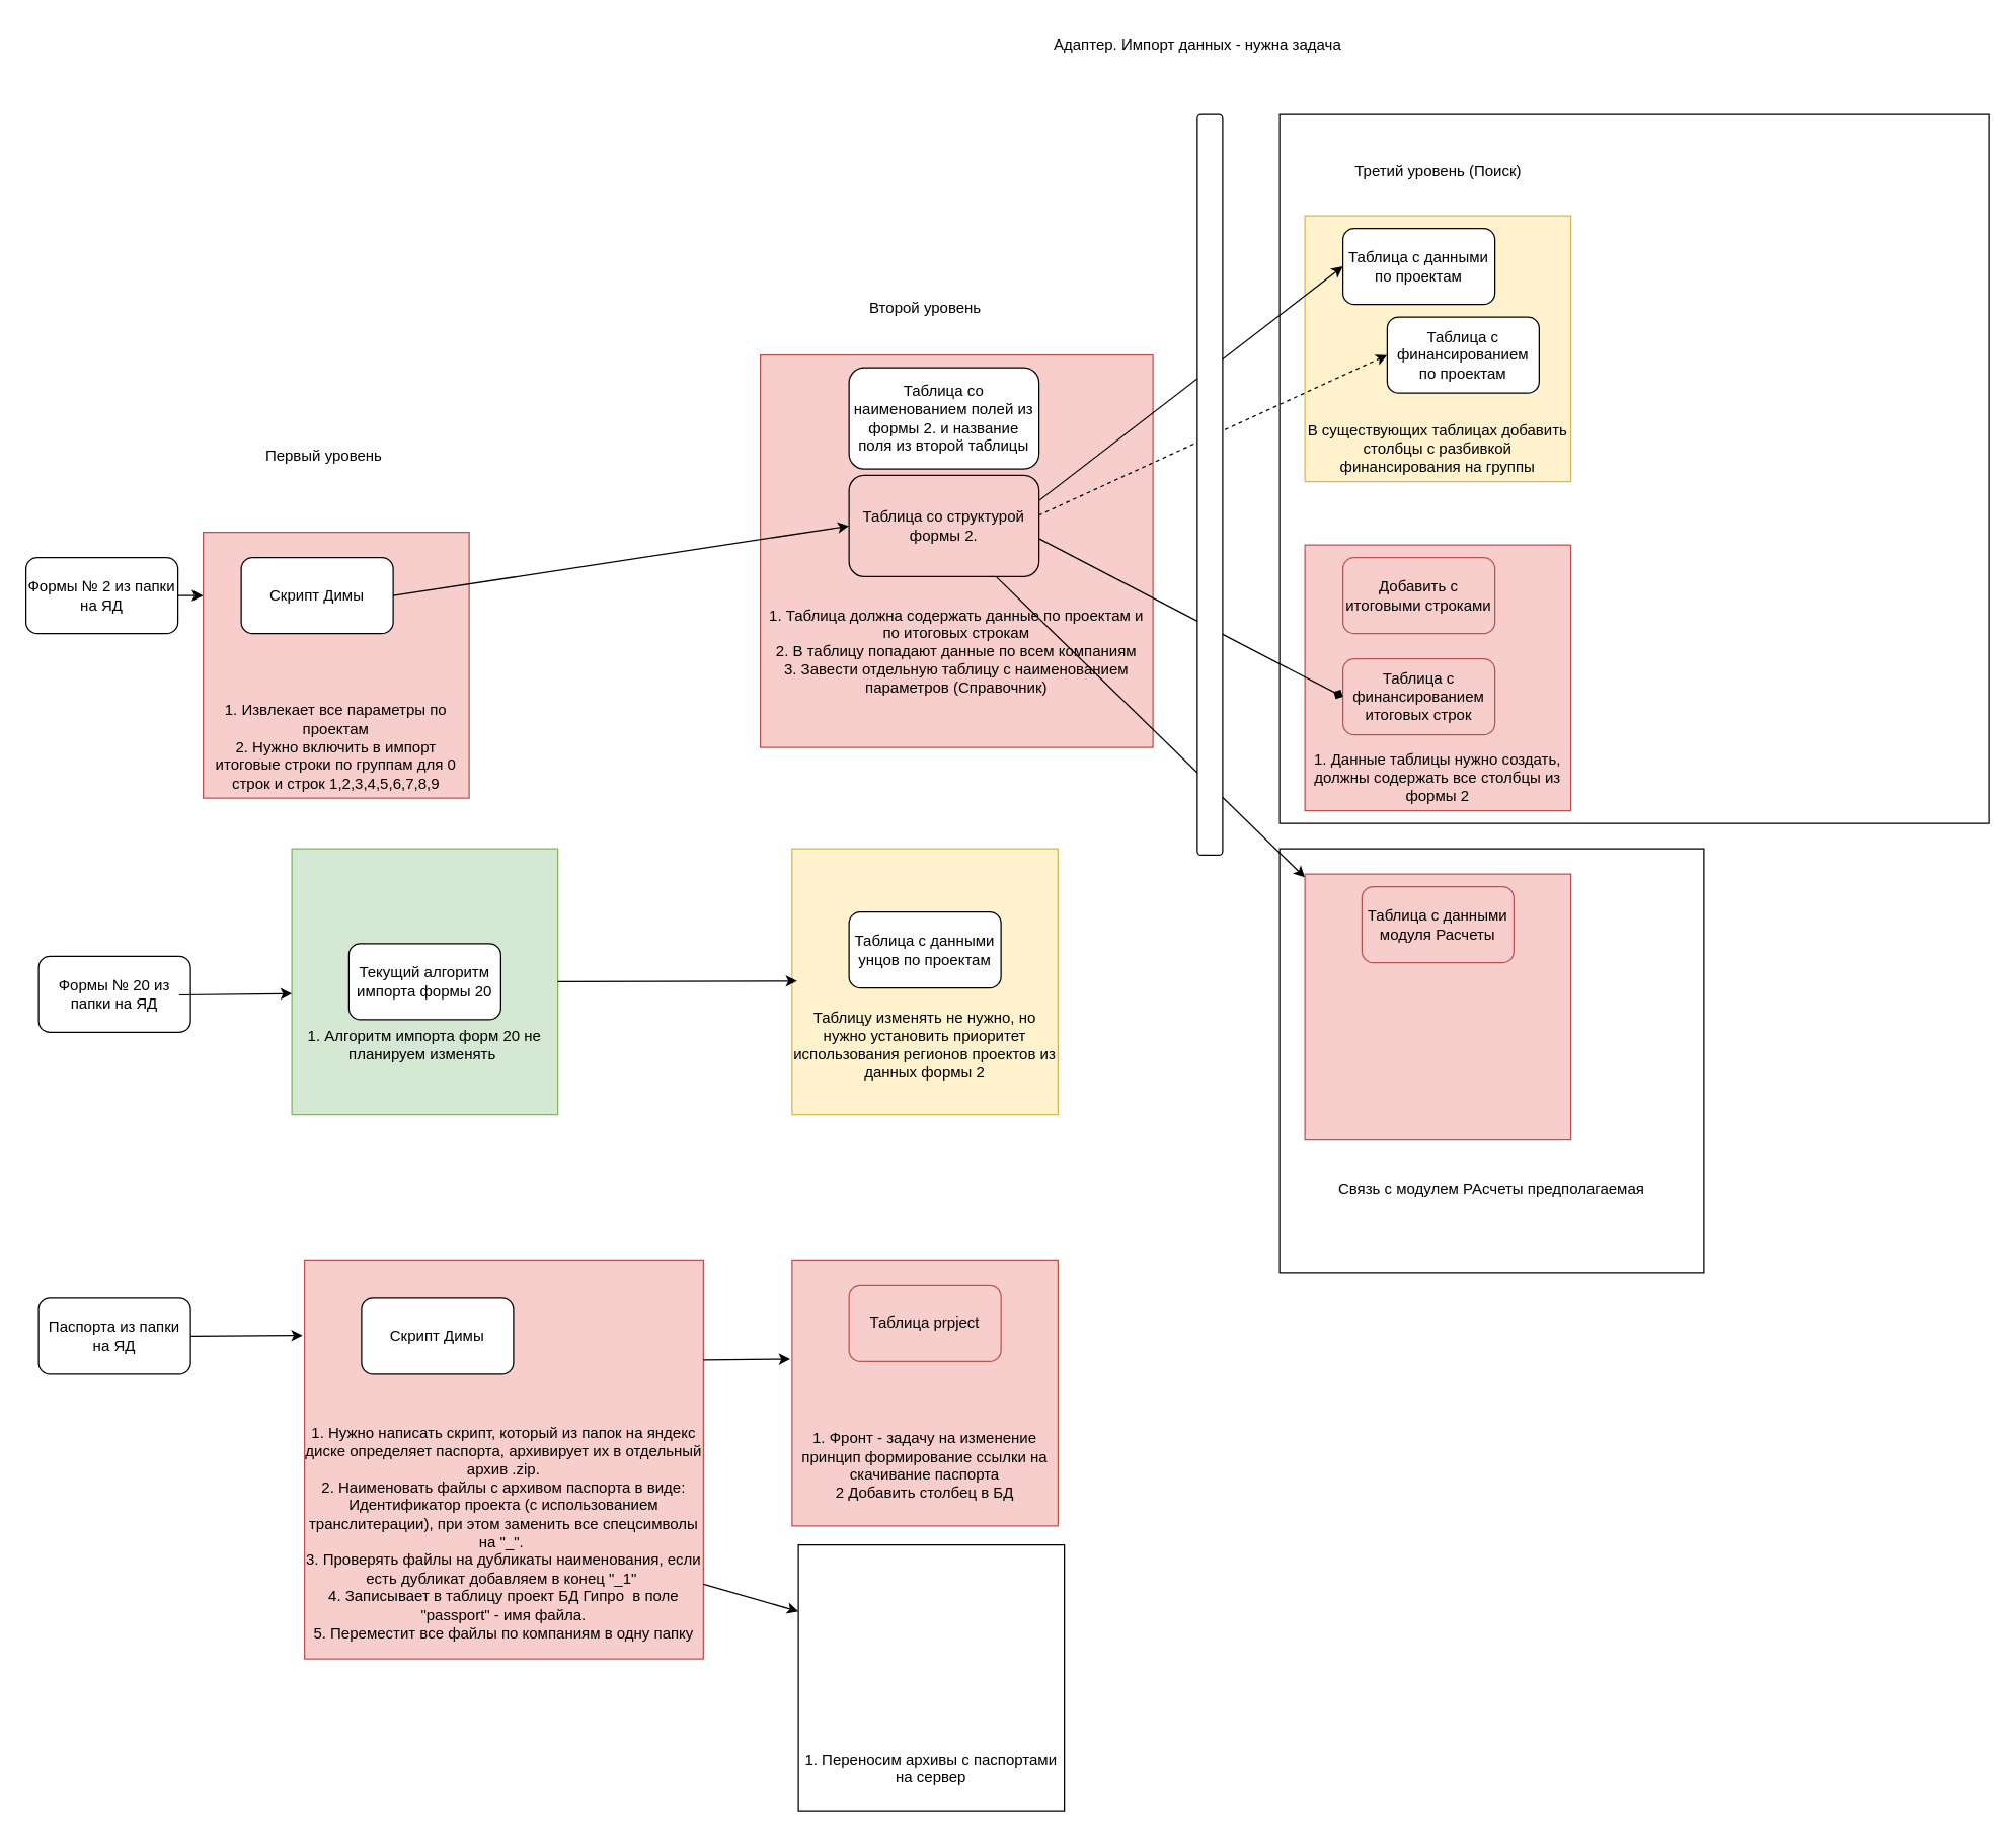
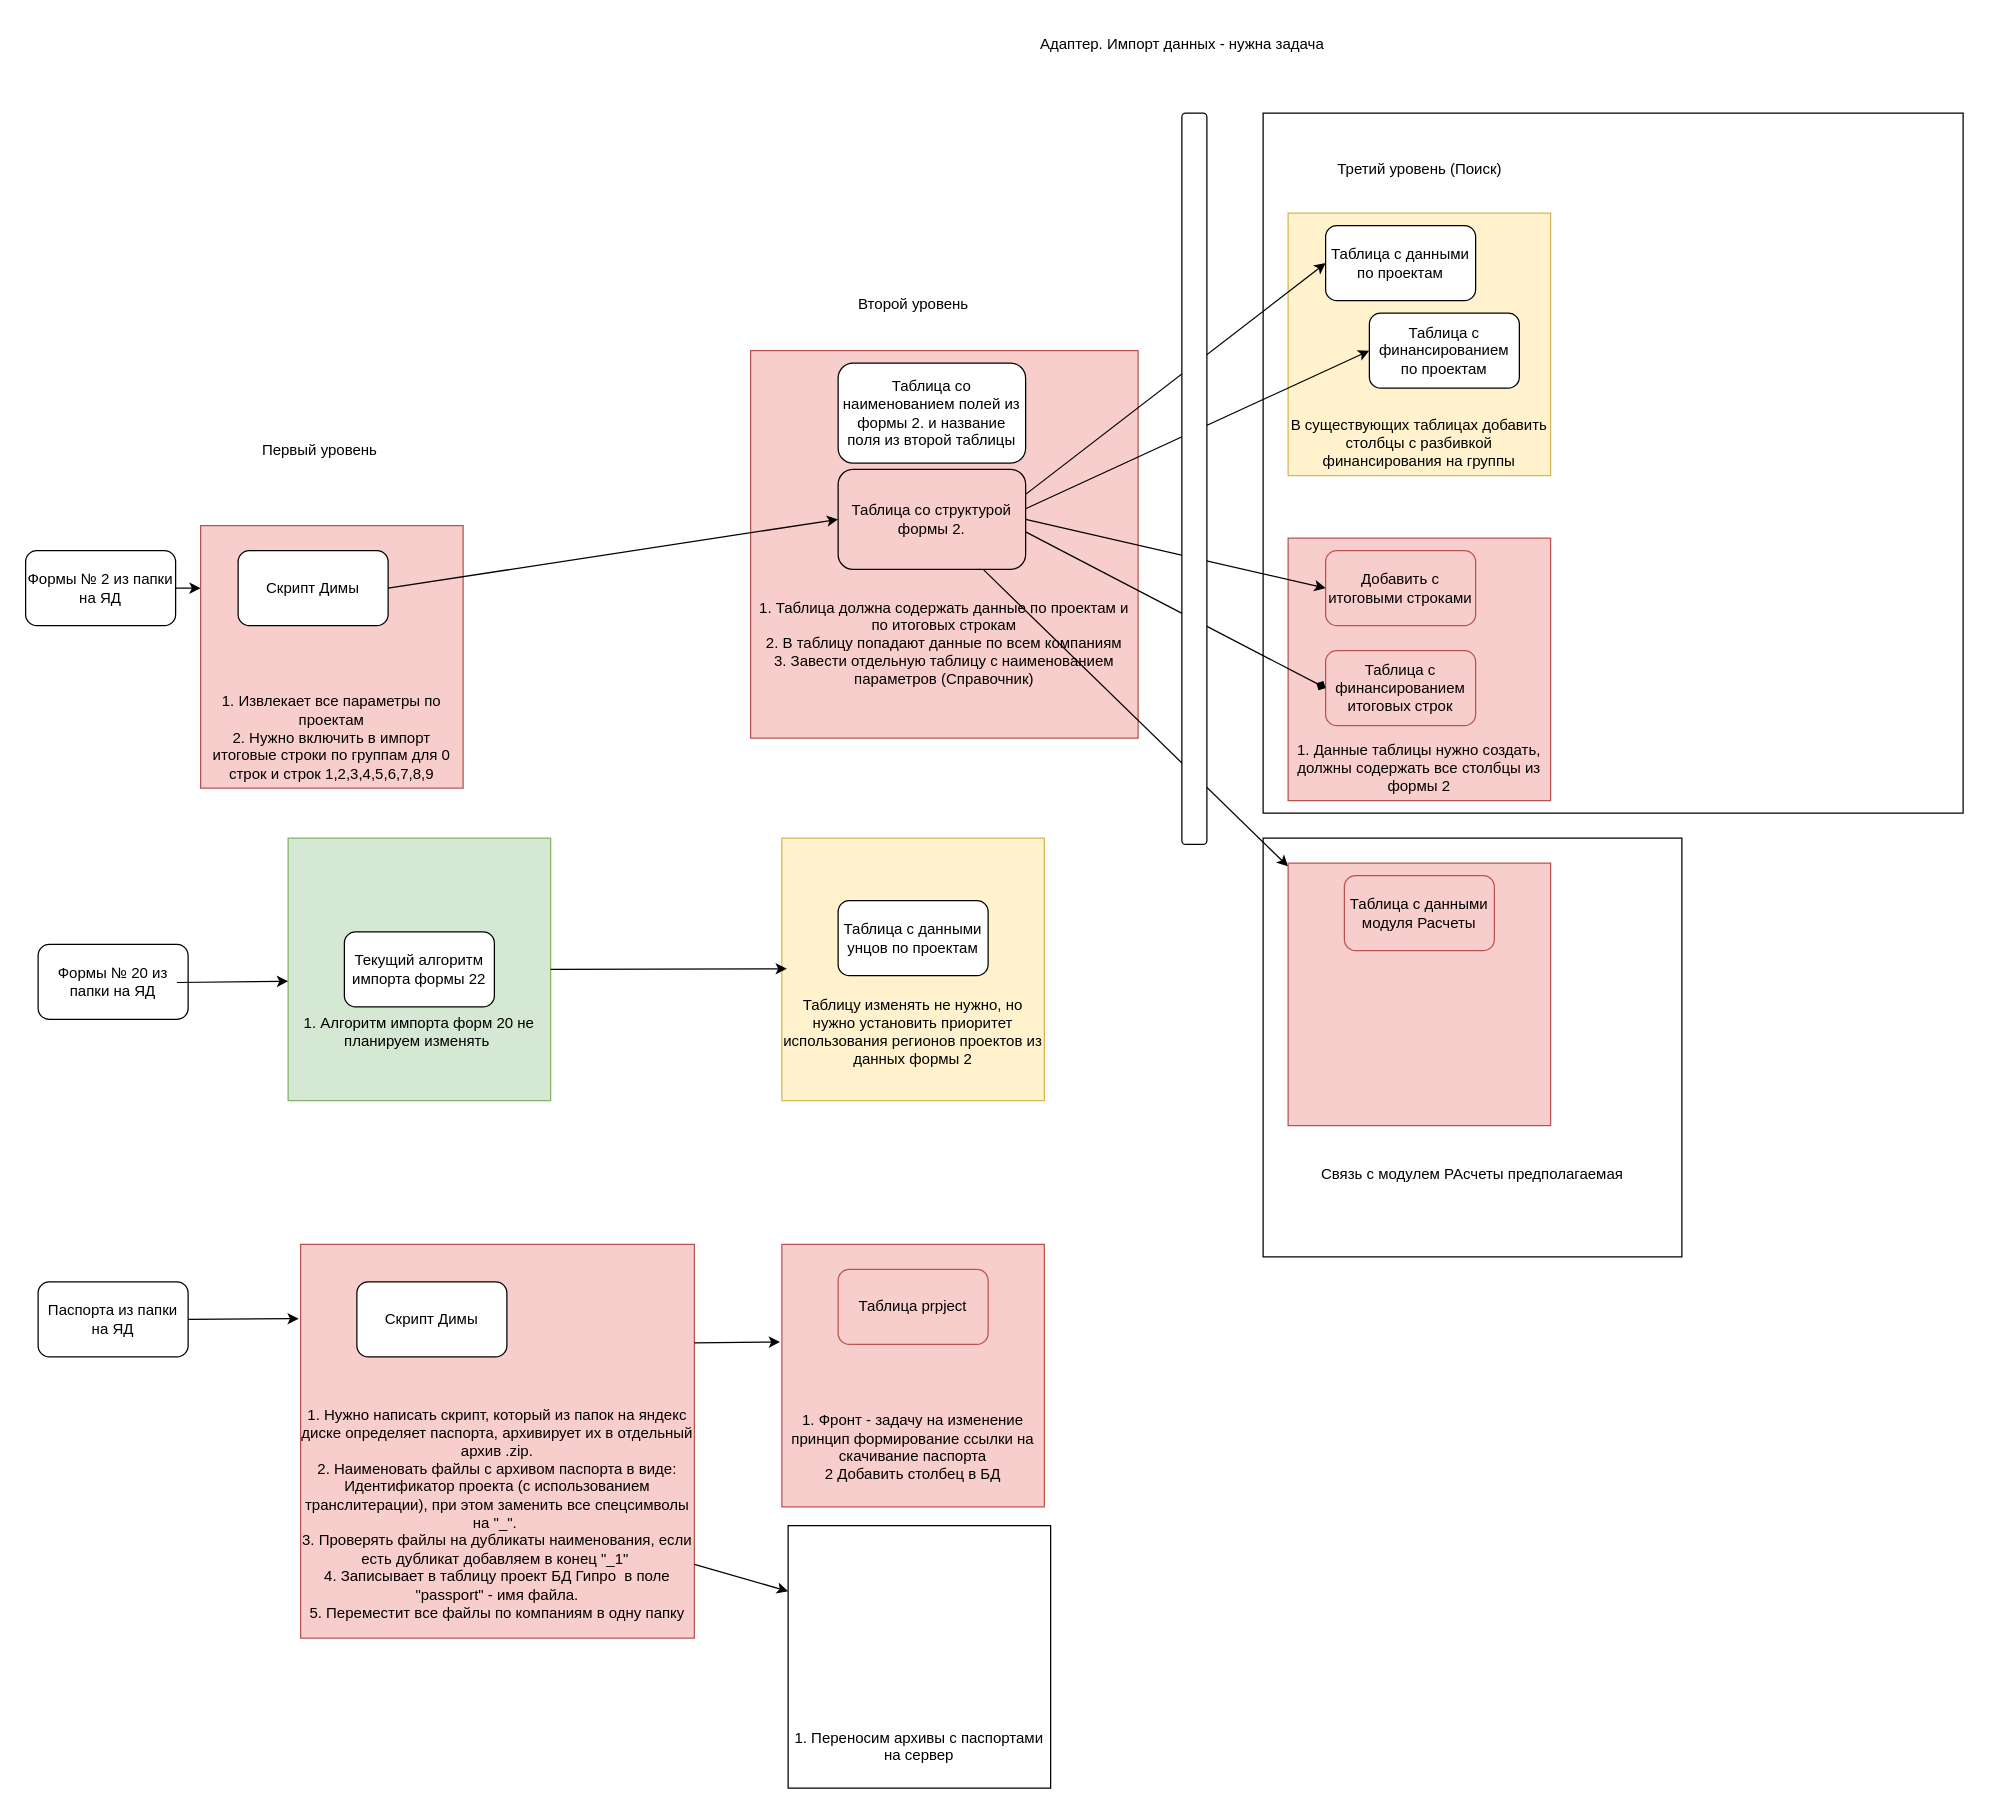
- <mxCell id="34" value="" style="endArrow=classic;html=1;rounded=0;exitX=0.997;exitY=0.396;exitDx=0;exitDy=0;entryX=0;entryY=0.5;entryDx=0;entryDy=0;exitPerimeter=0;dashed=1;" edge="1" parent="1" source="30" target="16"><mxGeometry width="50" height="50" relative="1" as="geometry"><mxPoint x="830" y="405" as="sourcePoint" /><mxPoint x="1070" y="220" as="targetPoint" /></mxGeometry></mxCell>
+ <mxCell id="34" value="" style="endArrow=classic;html=1;rounded=0;exitX=0.997;exitY=0.396;exitDx=0;exitDy=0;entryX=0;entryY=0.5;entryDx=0;entryDy=0;exitPerimeter=0;" edge="1" parent="1" source="30" target="16"><mxGeometry width="50" height="50" relative="1" as="geometry"><mxPoint x="830" y="405" as="sourcePoint" /><mxPoint x="1070" y="220" as="targetPoint" /></mxGeometry></mxCell>
+ <mxCell id="35" value="" style="endArrow=classic;html=1;rounded=0;exitX=1;exitY=0.5;exitDx=0;exitDy=0;entryX=0;entryY=0.5;entryDx=0;entryDy=0;" edge="1" parent="1" source="30" target="13"><mxGeometry width="50" height="50" relative="1" as="geometry"><mxPoint x="830" y="417" as="sourcePoint" /><mxPoint x="1070" y="290" as="targetPoint" /></mxGeometry></mxCell>
- <mxCell id="24" value="Текущий алгоритм импорта формы 20" style="rounded=1;whiteSpace=wrap;html=1;" vertex="1" parent="1"><mxGeometry x="275" y="745" width="120" height="60" as="geometry" /></mxCell>
+ <mxCell id="24" value="Текущий алгоритм импорта формы 22" style="rounded=1;whiteSpace=wrap;html=1;" vertex="1" parent="1"><mxGeometry x="275" y="745" width="120" height="60" as="geometry" /></mxCell>
